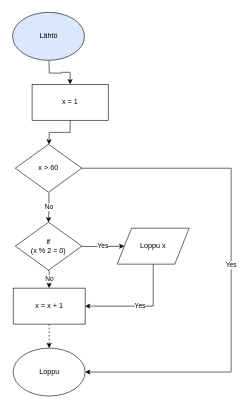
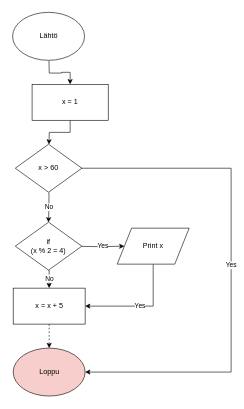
- <mxCell id="16" value="Lähtö" style="ellipse;whiteSpace=wrap;html=1;fillColor=#dae8fc;" parent="1" vertex="1"><mxGeometry x="20.5" y="20" width="120" height="80" as="geometry" /></mxCell>
+ <mxCell id="16" value="Lähtö" style="ellipse;whiteSpace=wrap;html=1;" parent="1" vertex="1"><mxGeometry x="20.5" y="20" width="120" height="80" as="geometry" /></mxCell>
- <mxCell id="13" value="if&lt;br&gt;(x % 2 = 0)" style="rhombus;whiteSpace=wrap;html=1;" parent="1" vertex="1"><mxGeometry x="25" y="370" width="111" height="80" as="geometry" /></mxCell>
+ <mxCell id="13" value="if&lt;br&gt;(x % 2 = 4)" style="rhombus;whiteSpace=wrap;html=1;" parent="1" vertex="1"><mxGeometry x="25" y="370" width="111" height="80" as="geometry" /></mxCell>
- <mxCell id="12" value="Loppu x" style="shape=parallelogram;perimeter=parallelogramPerimeter;whiteSpace=wrap;html=1;" parent="1" vertex="1"><mxGeometry x="195" y="380" width="120" height="60" as="geometry" /></mxCell>
+ <mxCell id="12" value="Print x" style="shape=parallelogram;perimeter=parallelogramPerimeter;whiteSpace=wrap;html=1;" parent="1" vertex="1"><mxGeometry x="195" y="380" width="120" height="60" as="geometry" /></mxCell>
- <mxCell id="7" value="x = x + 1" style="rounded=0;whiteSpace=wrap;html=1;" parent="1" vertex="1"><mxGeometry x="21.5" y="480" width="120" height="60" as="geometry" /></mxCell>
+ <mxCell id="7" value="x = x + 5" style="rounded=0;whiteSpace=wrap;html=1;" parent="1" vertex="1"><mxGeometry x="21.5" y="480" width="120" height="60" as="geometry" /></mxCell>
- <mxCell id="15" value="Loppu" style="ellipse;whiteSpace=wrap;html=1;" parent="1" vertex="1"><mxGeometry x="21.5" y="580" width="120" height="80" as="geometry" /></mxCell>
+ <mxCell id="15" value="Loppu" style="ellipse;whiteSpace=wrap;html=1;fillColor=#f8cecc;" parent="1" vertex="1"><mxGeometry x="21.5" y="580" width="120" height="80" as="geometry" /></mxCell>
